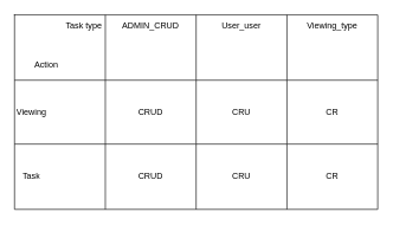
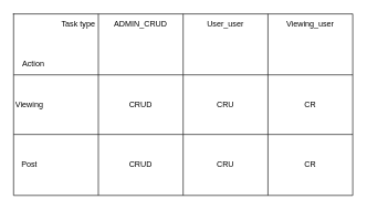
- <mxCell id="7" value="Viewing_type" style="shape=partialRectangle;html=1;whiteSpace=wrap;connectable=0;strokeColor=inherit;overflow=hidden;fillColor=none;top=0;left=0;bottom=0;right=0;pointerEvents=1;verticalAlign=middle;spacingTop=0;spacingBottom=60;" vertex="1" parent="3"><mxGeometry x="384" width="128" height="92" as="geometry"><mxRectangle width="128" height="92" as="alternateBounds" /></mxGeometry></mxCell>
+ <mxCell id="7" value="Viewing_user" style="shape=partialRectangle;html=1;whiteSpace=wrap;connectable=0;strokeColor=inherit;overflow=hidden;fillColor=none;top=0;left=0;bottom=0;right=0;pointerEvents=1;verticalAlign=middle;spacingTop=0;spacingBottom=60;" vertex="1" parent="3"><mxGeometry x="384" width="128" height="92" as="geometry"><mxRectangle width="128" height="92" as="alternateBounds" /></mxGeometry></mxCell>
- <mxCell id="18" value="Action" style="text;strokeColor=none;align=center;fillColor=none;html=1;verticalAlign=middle;whiteSpace=wrap;rounded=0;" vertex="1" parent="1"><mxGeometry x="35" y="76" width="60" height="30" as="geometry" /></mxCell>
+ <mxCell id="18" value="Action" style="text;strokeColor=none;align=center;fillColor=none;html=1;verticalAlign=middle;whiteSpace=wrap;rounded=0;" vertex="1" parent="1"><mxGeometry x="20" y="81" width="60" height="30" as="geometry" /></mxCell>
- <mxCell id="14" value="Task" style="shape=partialRectangle;html=1;whiteSpace=wrap;connectable=0;strokeColor=inherit;overflow=hidden;fillColor=none;top=0;left=0;bottom=0;right=0;pointerEvents=1;labelPosition=center;verticalLabelPosition=middle;align=center;verticalAlign=middle;spacingLeft=0;spacingRight=80;" vertex="1" parent="13"><mxGeometry width="128" height="92" as="geometry"><mxRectangle width="128" height="92" as="alternateBounds" /></mxGeometry></mxCell>
+ <mxCell id="14" value="Post" style="shape=partialRectangle;html=1;whiteSpace=wrap;connectable=0;strokeColor=inherit;overflow=hidden;fillColor=none;top=0;left=0;bottom=0;right=0;pointerEvents=1;labelPosition=center;verticalLabelPosition=middle;align=center;verticalAlign=middle;spacingLeft=0;spacingRight=80;" vertex="1" parent="13"><mxGeometry width="128" height="92" as="geometry"><mxRectangle width="128" height="92" as="alternateBounds" /></mxGeometry></mxCell>
